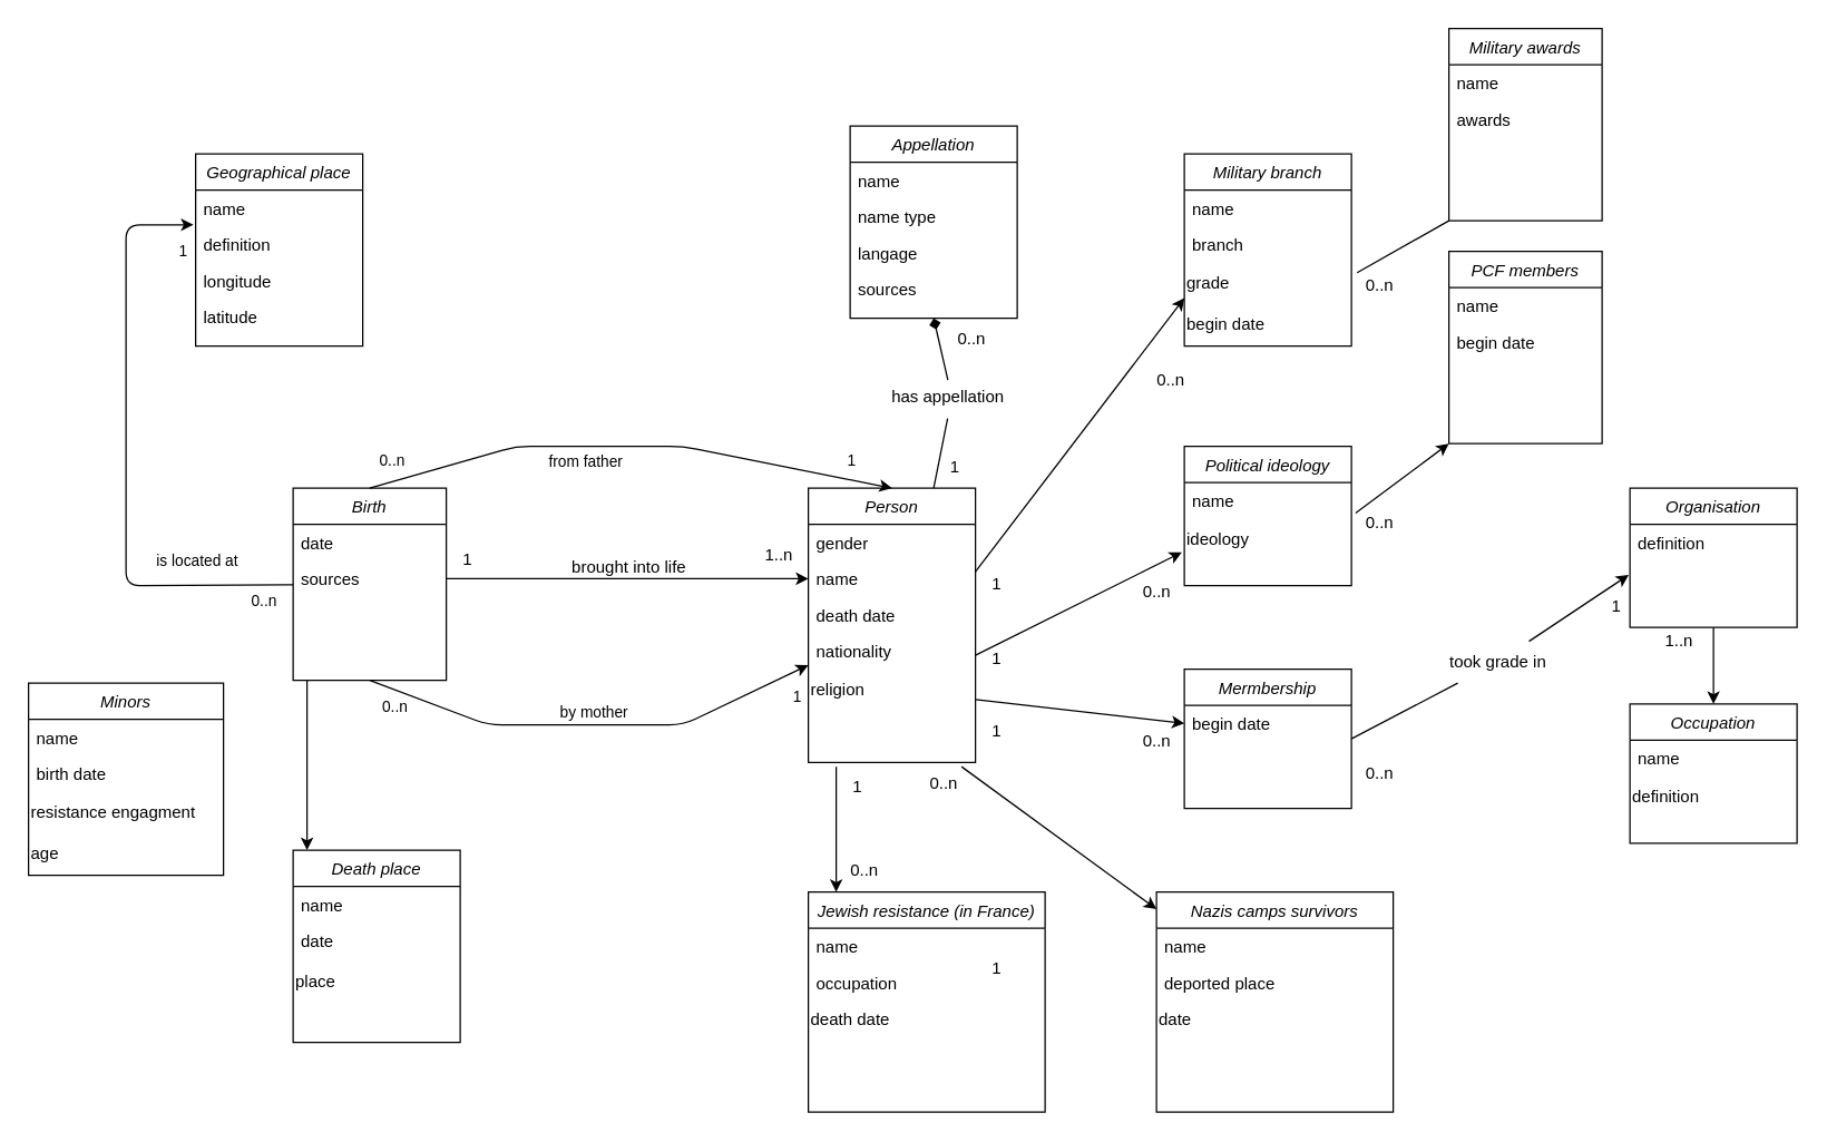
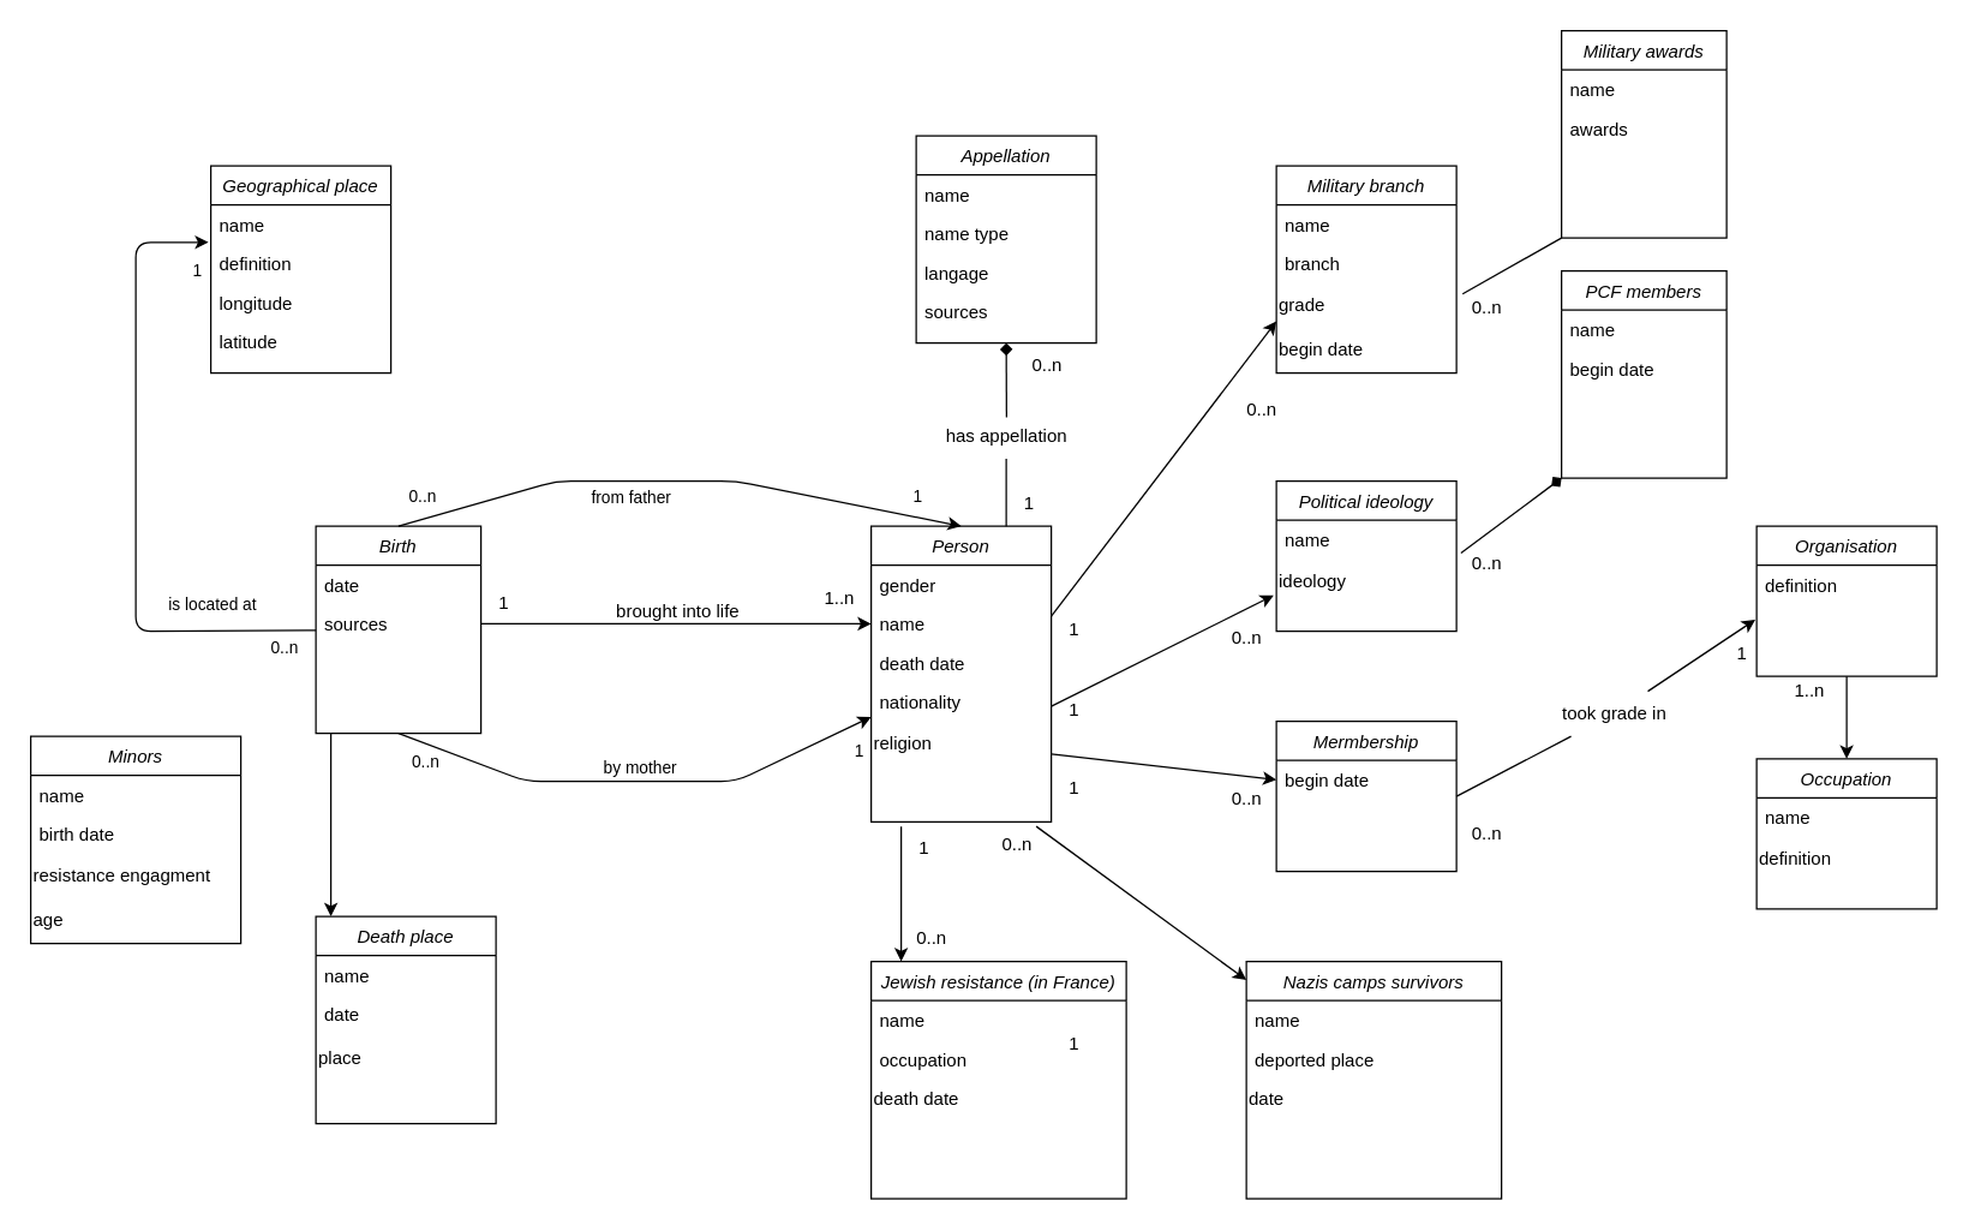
- <mxCell id="72" value="has appellation" style="text;html=1;align=center;verticalAlign=middle;resizable=0;points=[];autosize=1;strokeColor=none;fillColor=none;" parent="1" vertex="1"><mxGeometry x="630" y="270" width="100" height="30" as="geometry" /></mxCell>
+ <mxCell id="72" value="has appellation" style="text;html=1;align=center;verticalAlign=middle;resizable=0;points=[];autosize=1;strokeColor=none;fillColor=none;" parent="1" vertex="1"><mxGeometry x="620" y="275" width="100" height="30" as="geometry" /></mxCell>
- <mxCell id="97" value="" style="edgeStyle=none;orthogonalLoop=1;jettySize=auto;html=1;rounded=0;exitX=1.025;exitY=-0.138;exitDx=0;exitDy=0;exitPerimeter=0;entryX=0;entryY=1;entryDx=0;entryDy=0;" edge="1" parent="1" source="51" target="93"><mxGeometry width="100" relative="1" as="geometry"><mxPoint x="1080" y="430" as="sourcePoint" /><mxPoint x="1080" y="320" as="targetPoint" /><Array as="points" /></mxGeometry></mxCell>
+ <mxCell id="97" value="" style="edgeStyle=none;orthogonalLoop=1;jettySize=auto;html=1;rounded=0;exitX=1.025;exitY=-0.138;exitDx=0;exitDy=0;exitPerimeter=0;entryX=0;entryY=1;entryDx=0;entryDy=0;endArrow=diamond;" edge="1" parent="1" source="51" target="93"><mxGeometry width="100" relative="1" as="geometry"><mxPoint x="1080" y="430" as="sourcePoint" /><mxPoint x="1080" y="320" as="targetPoint" /><Array as="points" /></mxGeometry></mxCell>
